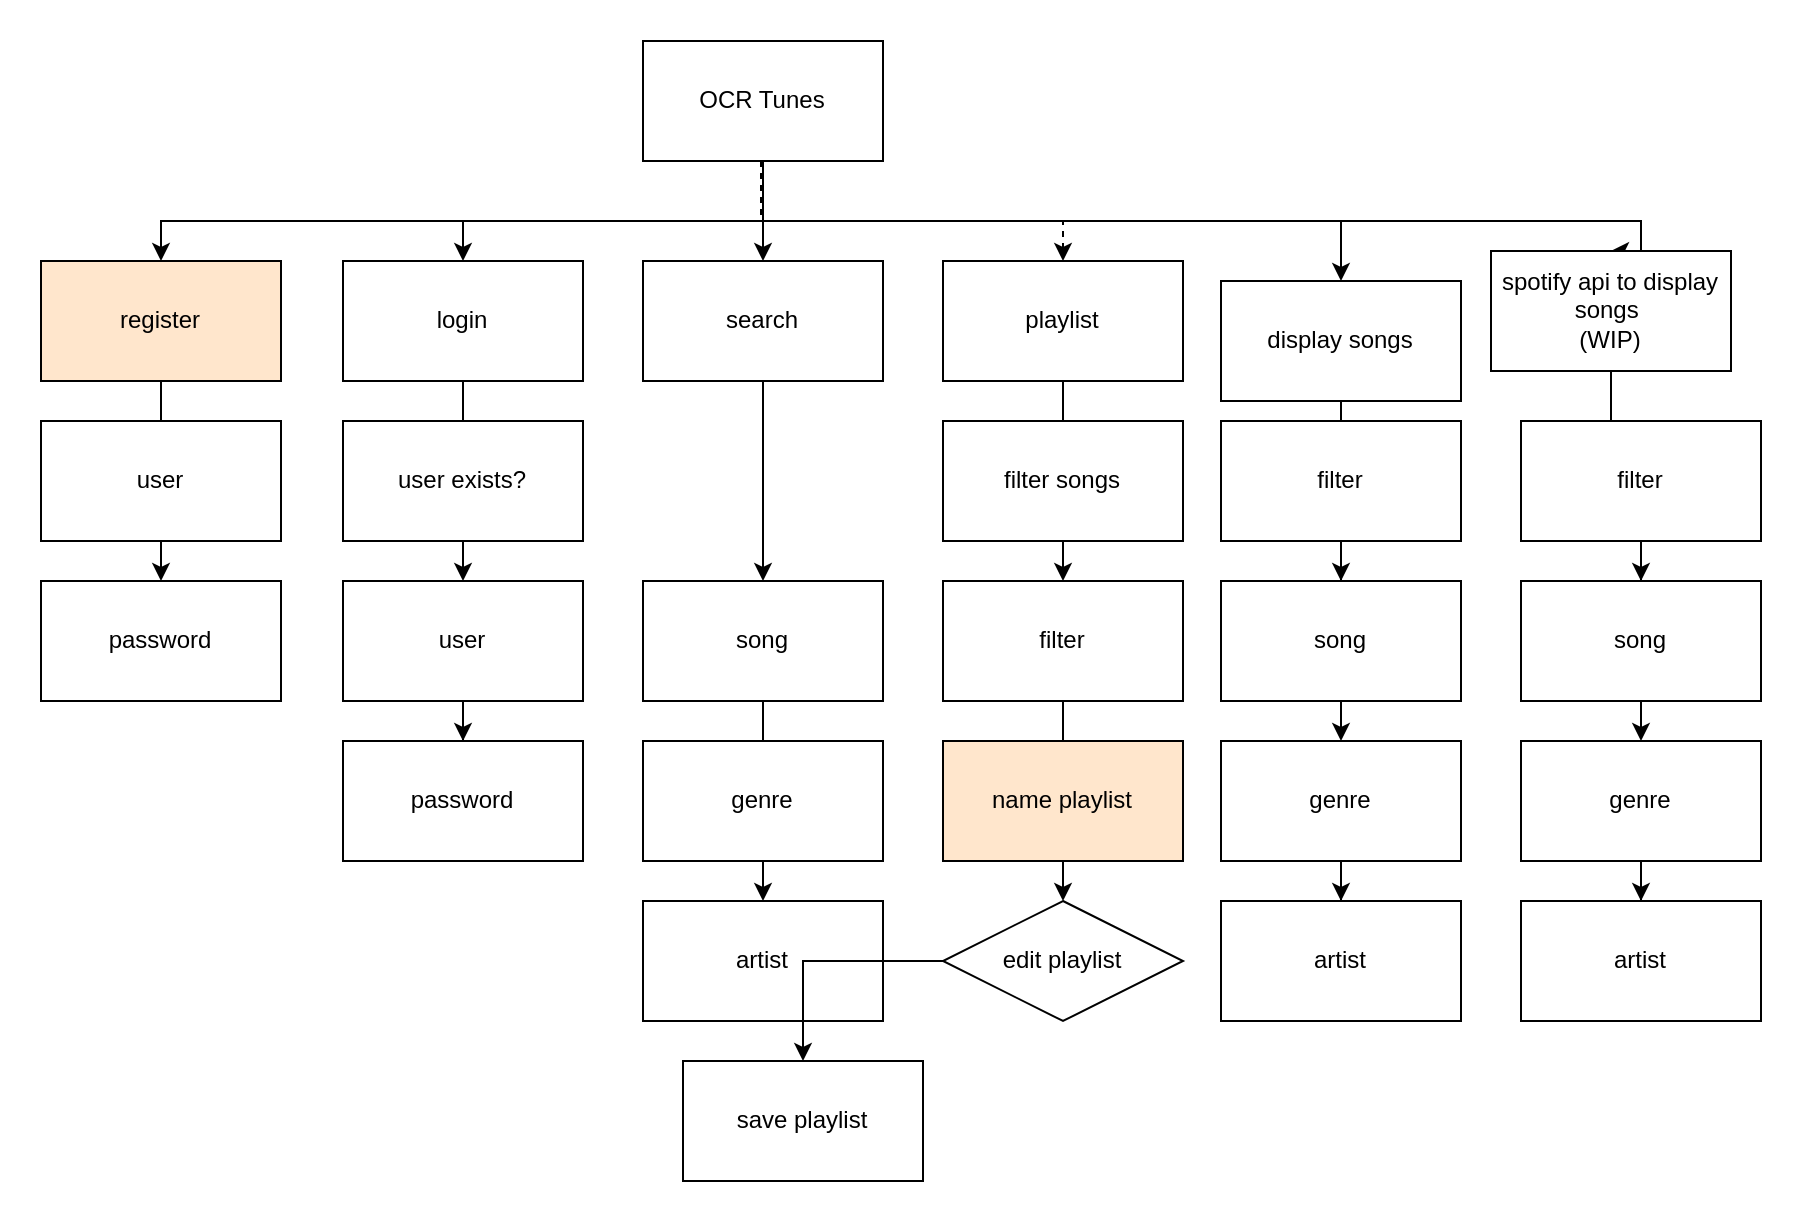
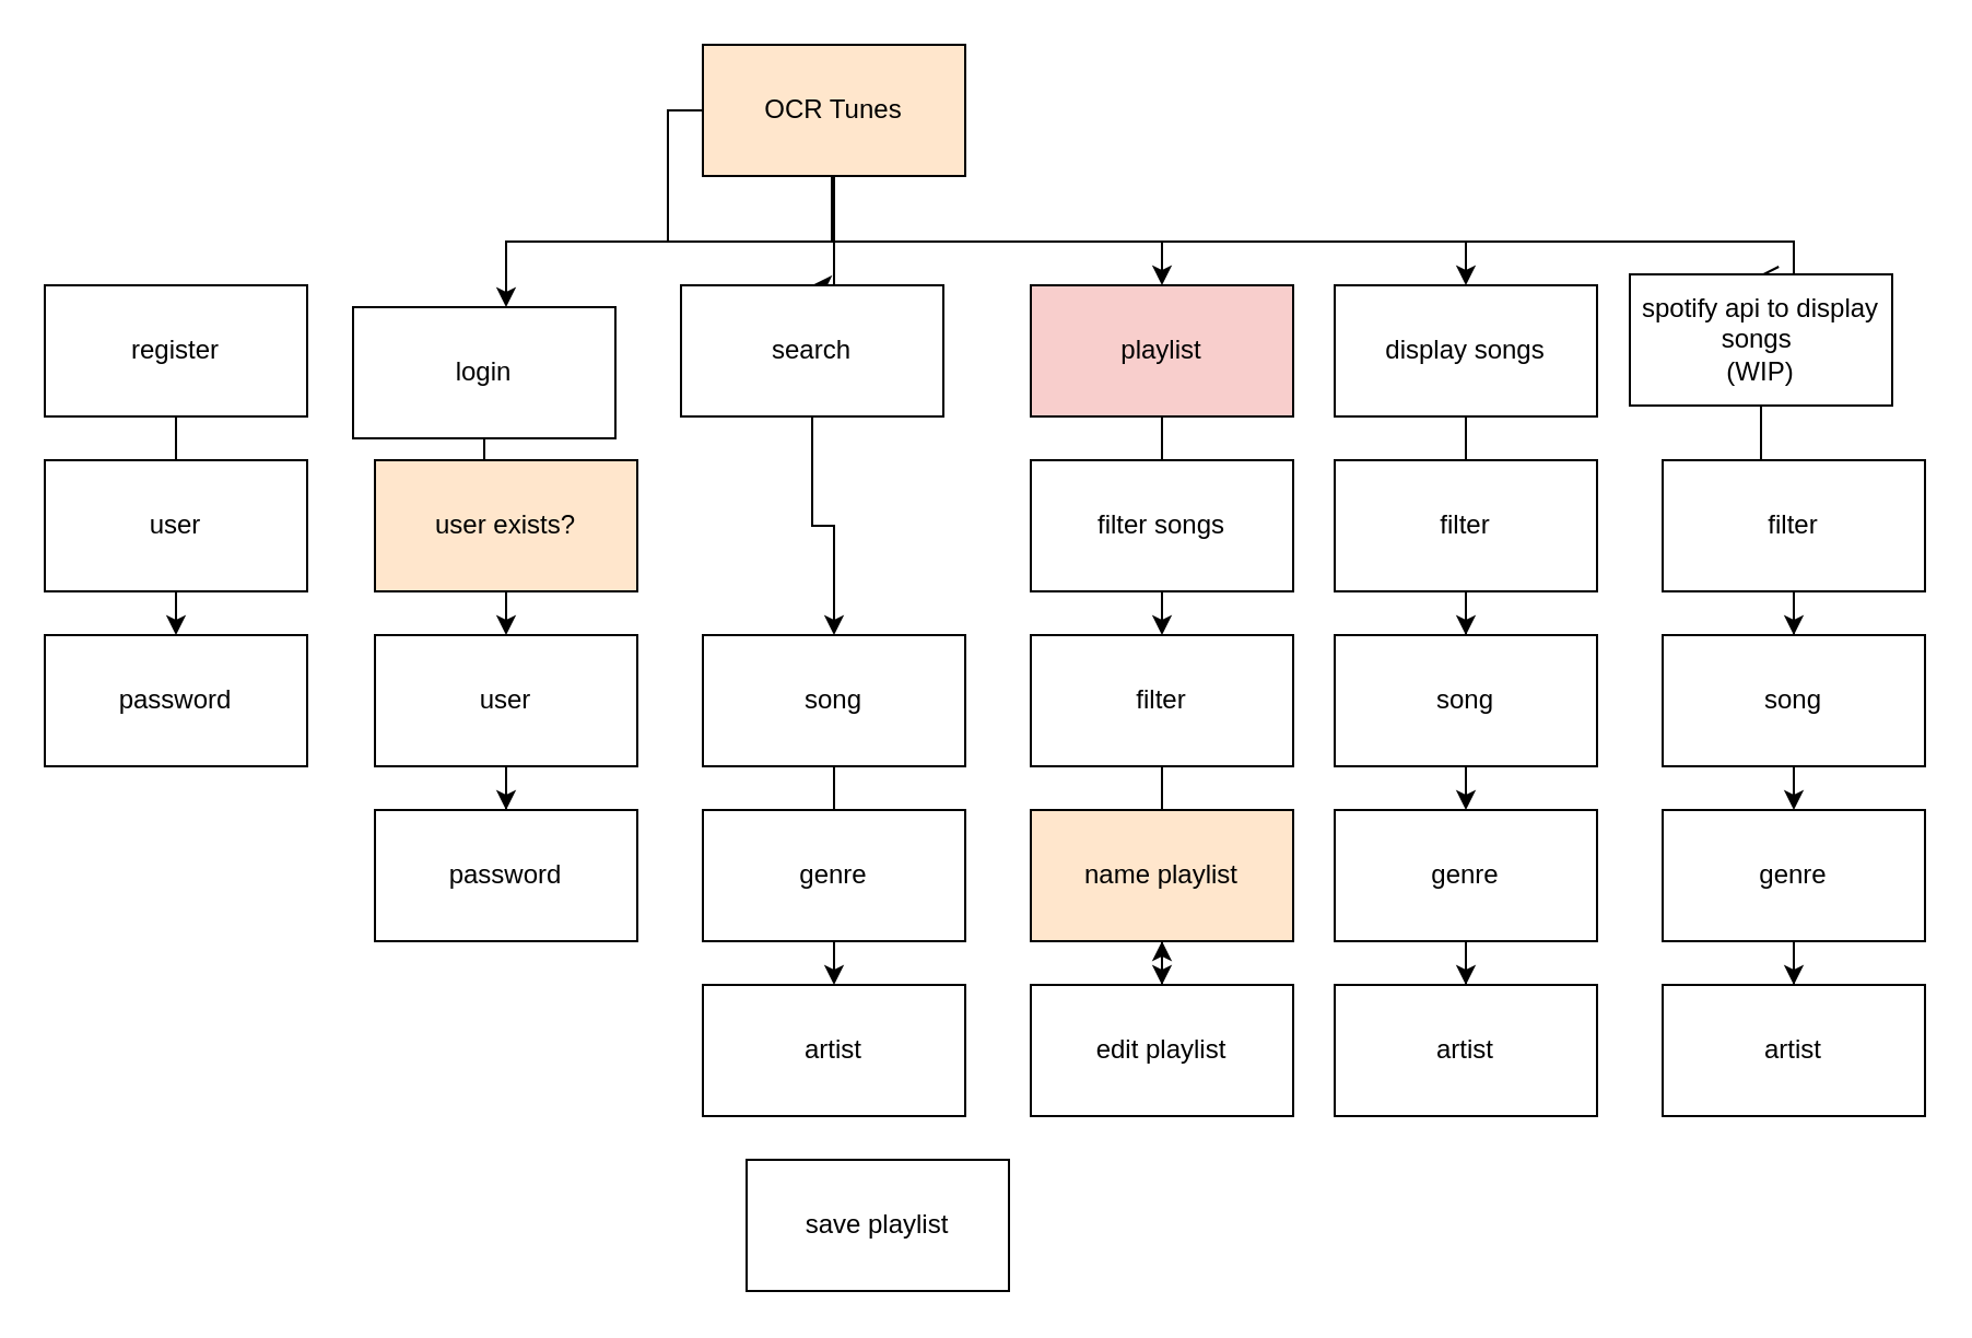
- <mxCell id="8" value="OCR Tunes" style="rounded=0;whiteSpace=wrap;html=1;" vertex="1" parent="1"><mxGeometry x="321" y="20" width="120" height="60" as="geometry" /></mxCell>
+ <mxCell id="8" value="OCR Tunes" style="rounded=0;whiteSpace=wrap;html=1;fillColor=#ffe6cc;" vertex="1" parent="1"><mxGeometry x="321" y="20" width="120" height="60" as="geometry" /></mxCell>
- <mxCell id="6" style="edgeStyle=orthogonalEdgeStyle;rounded=0;orthogonalLoop=1;jettySize=auto;html=1;entryX=0.5;entryY=0;entryDx=0;entryDy=0;" edge="1" parent="1" source="8" target="10"><mxGeometry relative="1" as="geometry"><Array as="points"><mxPoint x="381" y="110" /><mxPoint x="80" y="110" /></Array></mxGeometry></mxCell>
- <mxCell id="4" value="" style="edgeStyle=orthogonalEdgeStyle;rounded=0;orthogonalLoop=1;jettySize=auto;html=1;dashed=1;" edge="1" parent="1" source="8" target="26"><mxGeometry relative="1" as="geometry"><Array as="points"><mxPoint x="380" y="110" /><mxPoint x="531" y="110" /></Array></mxGeometry></mxCell>
+ <mxCell id="4" value="" style="edgeStyle=orthogonalEdgeStyle;rounded=0;orthogonalLoop=1;jettySize=auto;html=1;" edge="1" parent="1" source="8" target="26"><mxGeometry relative="1" as="geometry"><Array as="points"><mxPoint x="380" y="110" /><mxPoint x="531" y="110" /></Array></mxGeometry></mxCell>
- <mxCell id="7" style="edgeStyle=orthogonalEdgeStyle;rounded=0;orthogonalLoop=1;jettySize=auto;html=1;entryX=0.5;entryY=0;entryDx=0;entryDy=0;" edge="1" parent="1" source="8" target="43"><mxGeometry relative="1" as="geometry"><Array as="points"><mxPoint x="381" y="110" /><mxPoint x="820" y="110" /></Array></mxGeometry></mxCell>
+ <mxCell id="7" style="edgeStyle=orthogonalEdgeStyle;rounded=0;orthogonalLoop=1;jettySize=auto;html=1;entryX=0.5;entryY=0;entryDx=0;entryDy=0;endArrow=open;" edge="1" parent="1" source="8" target="43"><mxGeometry relative="1" as="geometry"><Array as="points"><mxPoint x="381" y="110" /><mxPoint x="820" y="110" /></Array></mxGeometry></mxCell>
- <mxCell id="10" value="register" style="rounded=0;whiteSpace=wrap;html=1;fillColor=#ffe6cc;" vertex="1" parent="1"><mxGeometry x="20" y="130" width="120" height="60" as="geometry" /></mxCell>
+ <mxCell id="10" value="register" style="rounded=0;whiteSpace=wrap;html=1;" vertex="1" parent="1"><mxGeometry x="20" y="130" width="120" height="60" as="geometry" /></mxCell>
- <mxCell id="14" value="login" style="rounded=0;whiteSpace=wrap;html=1;" vertex="1" parent="1"><mxGeometry x="171" y="130" width="120" height="60" as="geometry" /></mxCell>
+ <mxCell id="14" value="login" style="rounded=0;whiteSpace=wrap;html=1;" vertex="1" parent="1"><mxGeometry x="161" y="140" width="120" height="60" as="geometry" /></mxCell>
- <mxCell id="12" value="search" style="rounded=0;whiteSpace=wrap;html=1;" vertex="1" parent="1"><mxGeometry x="321" y="130" width="120" height="60" as="geometry" /></mxCell>
+ <mxCell id="12" value="search" style="rounded=0;whiteSpace=wrap;html=1;" vertex="1" parent="1"><mxGeometry x="311" y="130" width="120" height="60" as="geometry" /></mxCell>
- <mxCell id="26" value="playlist" style="whiteSpace=wrap;html=1;rounded=0;" vertex="1" parent="1"><mxGeometry x="471" y="130" width="120" height="60" as="geometry" /></mxCell>
+ <mxCell id="26" value="playlist" style="whiteSpace=wrap;html=1;rounded=0;fillColor=#f8cecc;" vertex="1" parent="1"><mxGeometry x="471" y="130" width="120" height="60" as="geometry" /></mxCell>
- <mxCell id="35" value="display songs" style="whiteSpace=wrap;html=1;rounded=0;" vertex="1" parent="1"><mxGeometry x="610" y="140" width="120" height="60" as="geometry" /></mxCell>
+ <mxCell id="35" value="display songs" style="whiteSpace=wrap;html=1;rounded=0;" vertex="1" parent="1"><mxGeometry x="610" y="130" width="120" height="60" as="geometry" /></mxCell>
- <mxCell id="21" value="user exists?" style="rounded=0;whiteSpace=wrap;html=1;" vertex="1" parent="1"><mxGeometry x="171" y="210" width="120" height="60" as="geometry" /></mxCell>
+ <mxCell id="21" value="user exists?" style="rounded=0;whiteSpace=wrap;html=1;fillColor=#ffe6cc;" vertex="1" parent="1"><mxGeometry x="171" y="210" width="120" height="60" as="geometry" /></mxCell>
- <mxCell id="31" value="" style="edgeStyle=orthogonalEdgeStyle;rounded=0;orthogonalLoop=1;jettySize=auto;html=1;" edge="1" parent="1" source="32" target="33"><mxGeometry relative="1" as="geometry" /></mxCell>
+ <mxCell id="31" value="" style="edgeStyle=orthogonalEdgeStyle;rounded=0;orthogonalLoop=1;jettySize=auto;html=1;" edge="1" parent="1" source="32" target="30"><mxGeometry relative="1" as="geometry" /></mxCell>
- <mxCell id="32" value="edit playlist" style="rhombus;whiteSpace=wrap;html=1;" vertex="1" parent="1"><mxGeometry x="471" y="450" width="120" height="60" as="geometry" /></mxCell>
+ <mxCell id="32" value="edit playlist" style="whiteSpace=wrap;html=1;rounded=0;" vertex="1" parent="1"><mxGeometry x="471" y="450" width="120" height="60" as="geometry" /></mxCell>
